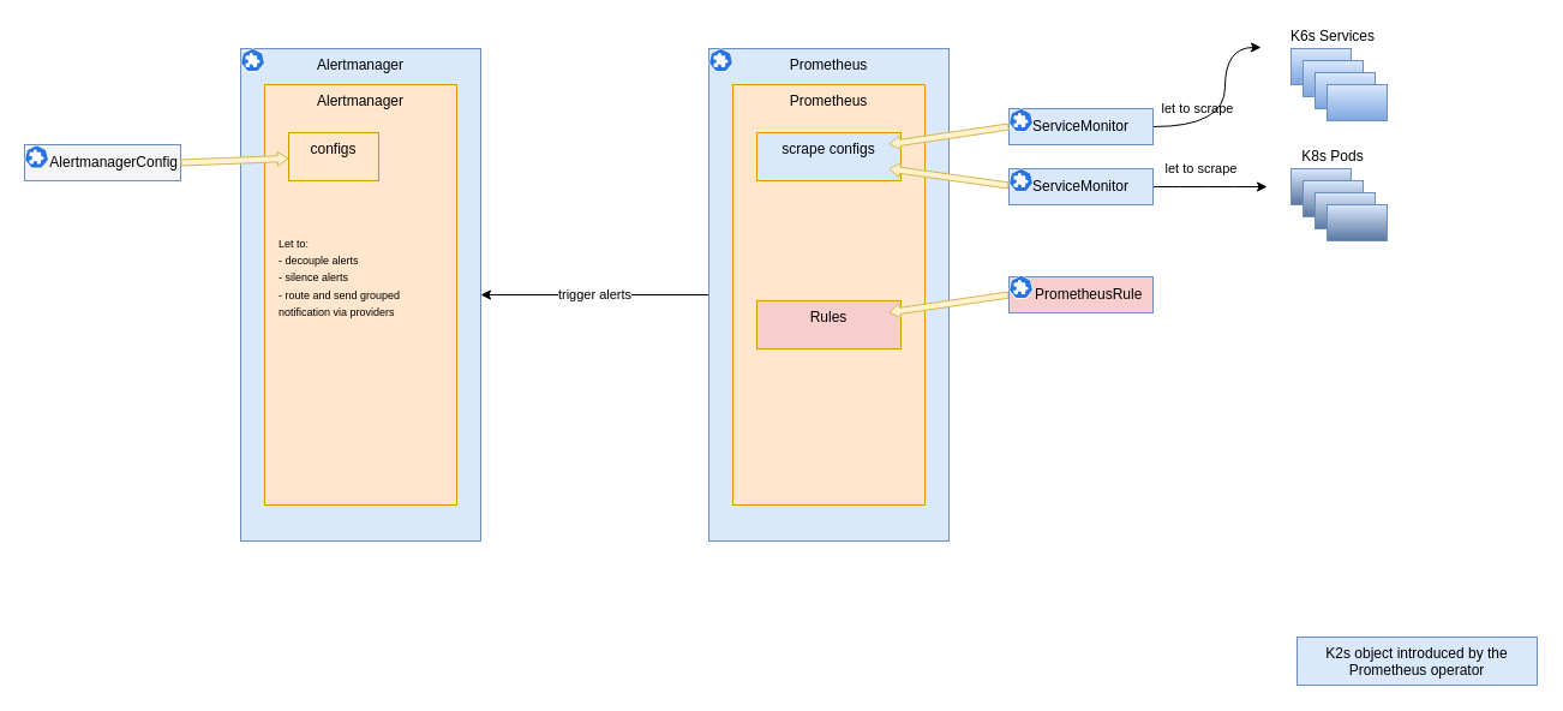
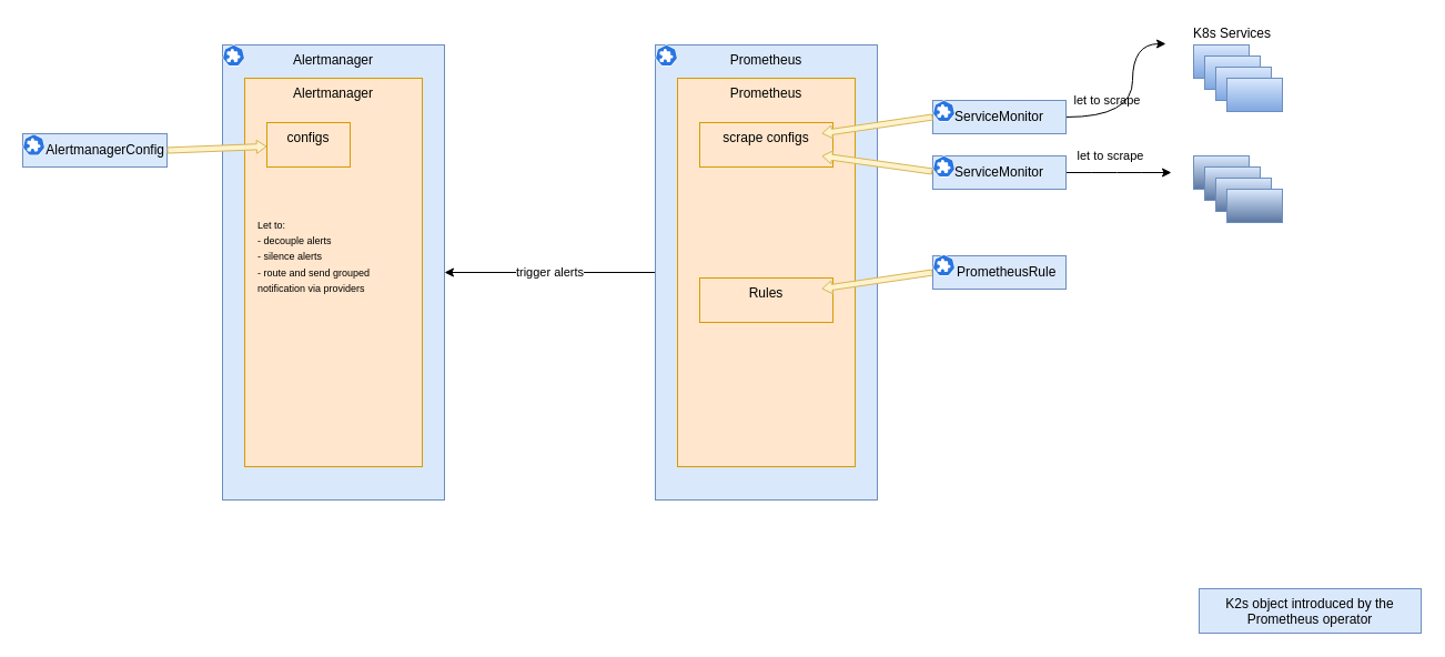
- <mxCell id="17" value="K6s Services" style="text;html=1;strokeColor=none;fillColor=none;align=center;verticalAlign=middle;whiteSpace=wrap;rounded=0;container=0;" parent="12" vertex="1"><mxGeometry width="100" height="20" as="geometry" /></mxCell>
+ <mxCell id="17" value="K8s Services" style="text;html=1;strokeColor=none;fillColor=none;align=center;verticalAlign=middle;whiteSpace=wrap;rounded=0;container=0;" parent="12" vertex="1"><mxGeometry width="100" height="20" as="geometry" /></mxCell>
- <mxCell id="5" value="scrape configs" style="rounded=0;whiteSpace=wrap;html=1;verticalAlign=top;fillColor=#dae8fc;strokeColor=#d79b00;" parent="1" vertex="1"><mxGeometry x="630" y="110" width="120" height="40" as="geometry" /></mxCell>
+ <mxCell id="5" value="scrape configs" style="rounded=0;whiteSpace=wrap;html=1;verticalAlign=top;fillColor=#ffe6cc;strokeColor=#d79b00;" parent="1" vertex="1"><mxGeometry x="630" y="110" width="120" height="40" as="geometry" /></mxCell>
- <mxCell id="23" value="K8s Pods" style="text;html=1;strokeColor=none;fillColor=none;align=center;verticalAlign=middle;whiteSpace=wrap;rounded=0;container=0;" parent="18" vertex="1"><mxGeometry width="100" height="20" as="geometry" /></mxCell>
- <mxCell id="36" value="&amp;nbsp; &amp;nbsp; &amp;nbsp; AlertmanagerConfig" style="rounded=0;whiteSpace=wrap;html=1;fillColor=#f5f5f5;strokeColor=#6c8ebf;" vertex="1" parent="1"><mxGeometry x="20" y="120" width="130" height="30" as="geometry" /></mxCell>
+ <mxCell id="36" value="&amp;nbsp; &amp;nbsp; &amp;nbsp; AlertmanagerConfig" style="rounded=0;whiteSpace=wrap;html=1;fillColor=#dae8fc;strokeColor=#6c8ebf;" vertex="1" parent="1"><mxGeometry x="20" y="120" width="130" height="30" as="geometry" /></mxCell>
- <mxCell id="26" value="&amp;nbsp; &amp;nbsp; PrometheusRule" style="rounded=0;whiteSpace=wrap;html=1;fillColor=#f8cecc;strokeColor=#6c8ebf;" parent="1" vertex="1"><mxGeometry x="840" y="230" width="120" height="30" as="geometry" /></mxCell>
+ <mxCell id="26" value="&amp;nbsp; &amp;nbsp; PrometheusRule" style="rounded=0;whiteSpace=wrap;html=1;fillColor=#dae8fc;strokeColor=#6c8ebf;" parent="1" vertex="1"><mxGeometry x="840" y="230" width="120" height="30" as="geometry" /></mxCell>
- <mxCell id="24" value="Rules" style="rounded=0;whiteSpace=wrap;html=1;verticalAlign=top;fillColor=#f8cecc;strokeColor=#d79b00;" parent="1" vertex="1"><mxGeometry x="630" y="250" width="120" height="40" as="geometry" /></mxCell>
+ <mxCell id="24" value="Rules" style="rounded=0;whiteSpace=wrap;html=1;verticalAlign=top;fillColor=#ffe6cc;strokeColor=#d79b00;" parent="1" vertex="1"><mxGeometry x="630" y="250" width="120" height="40" as="geometry" /></mxCell>
